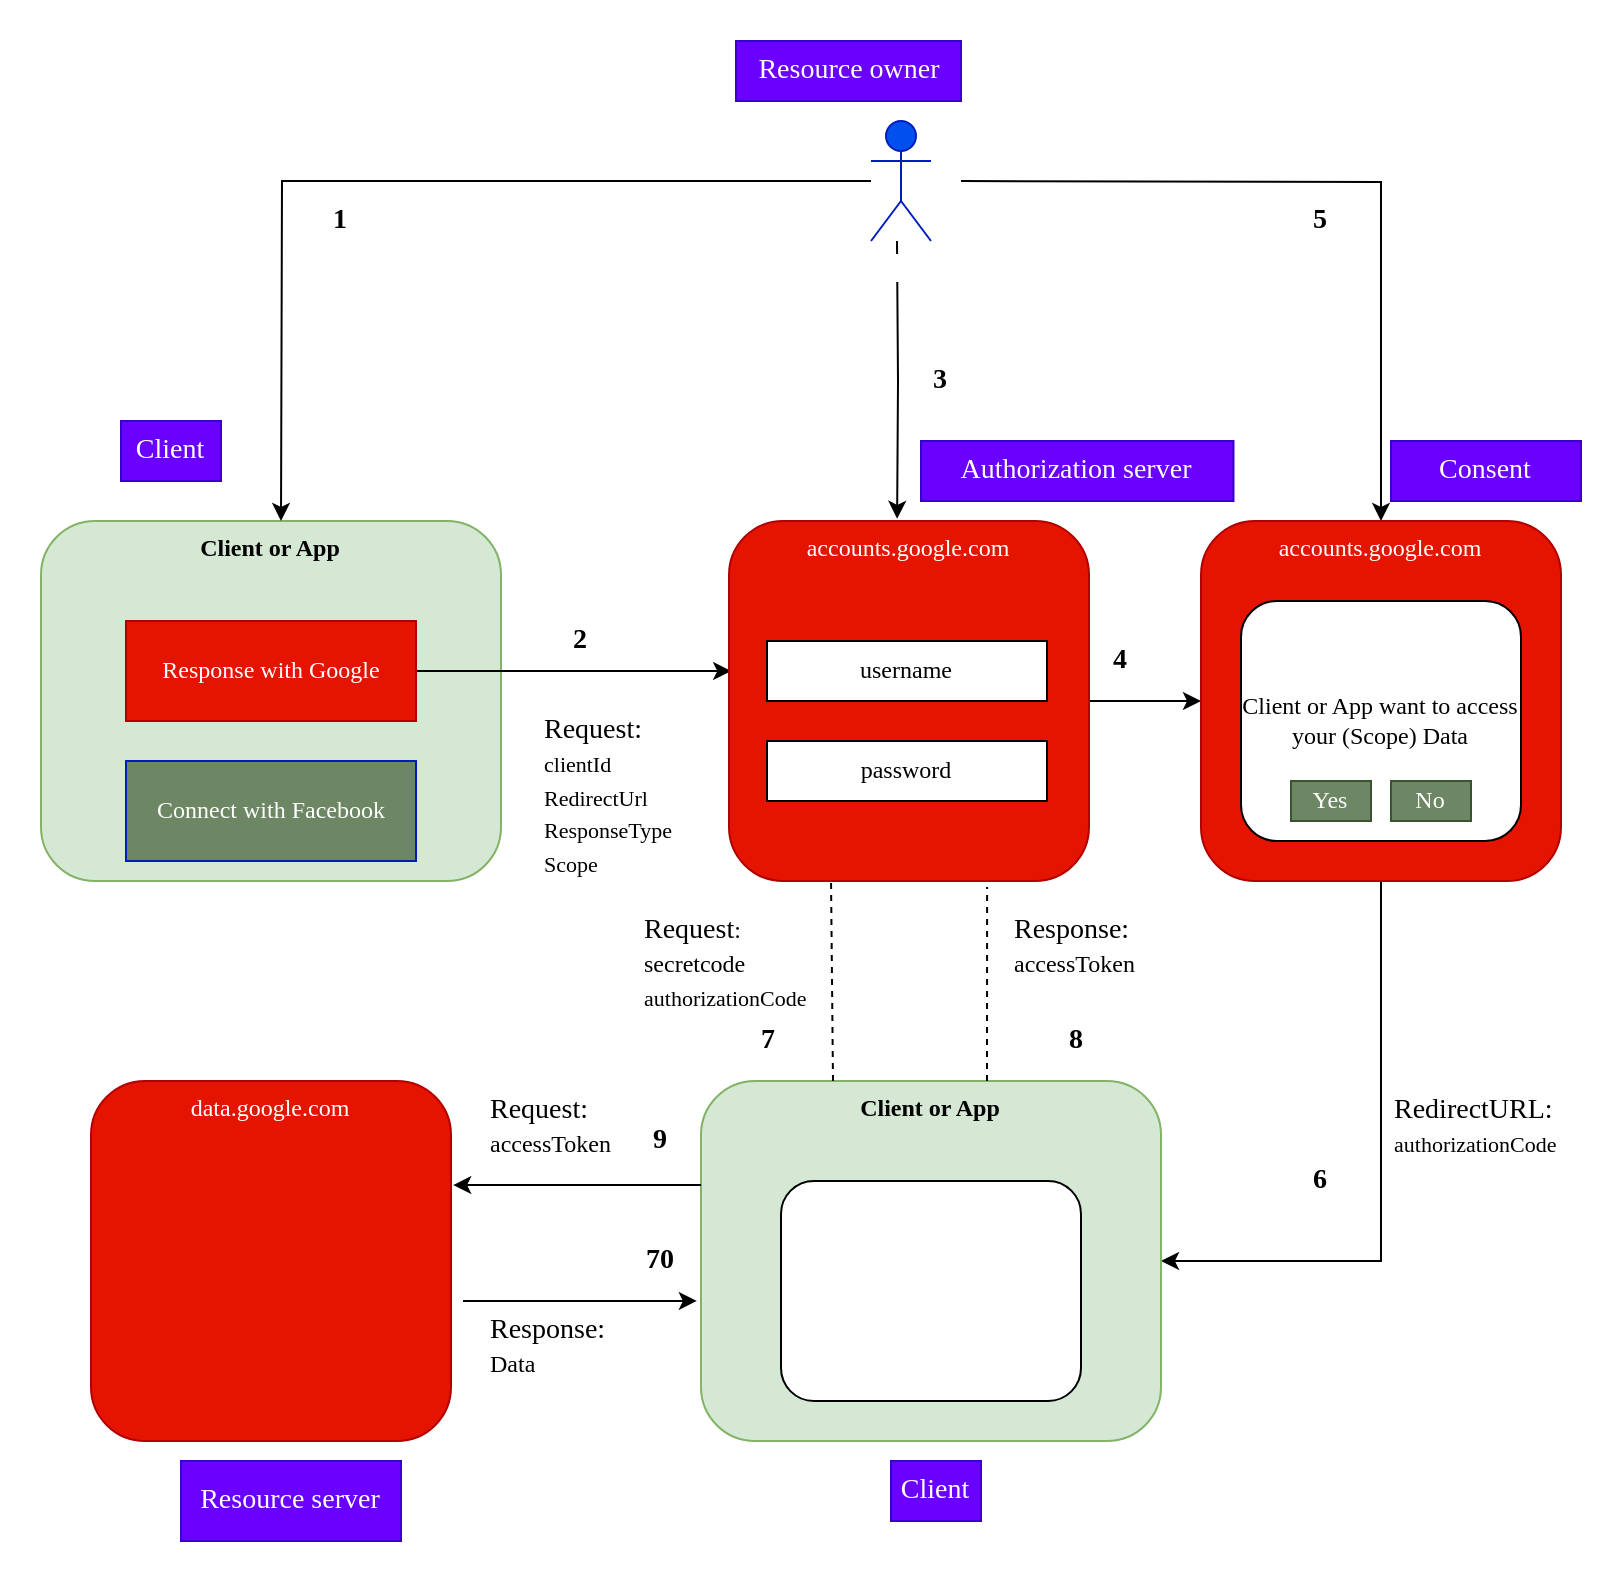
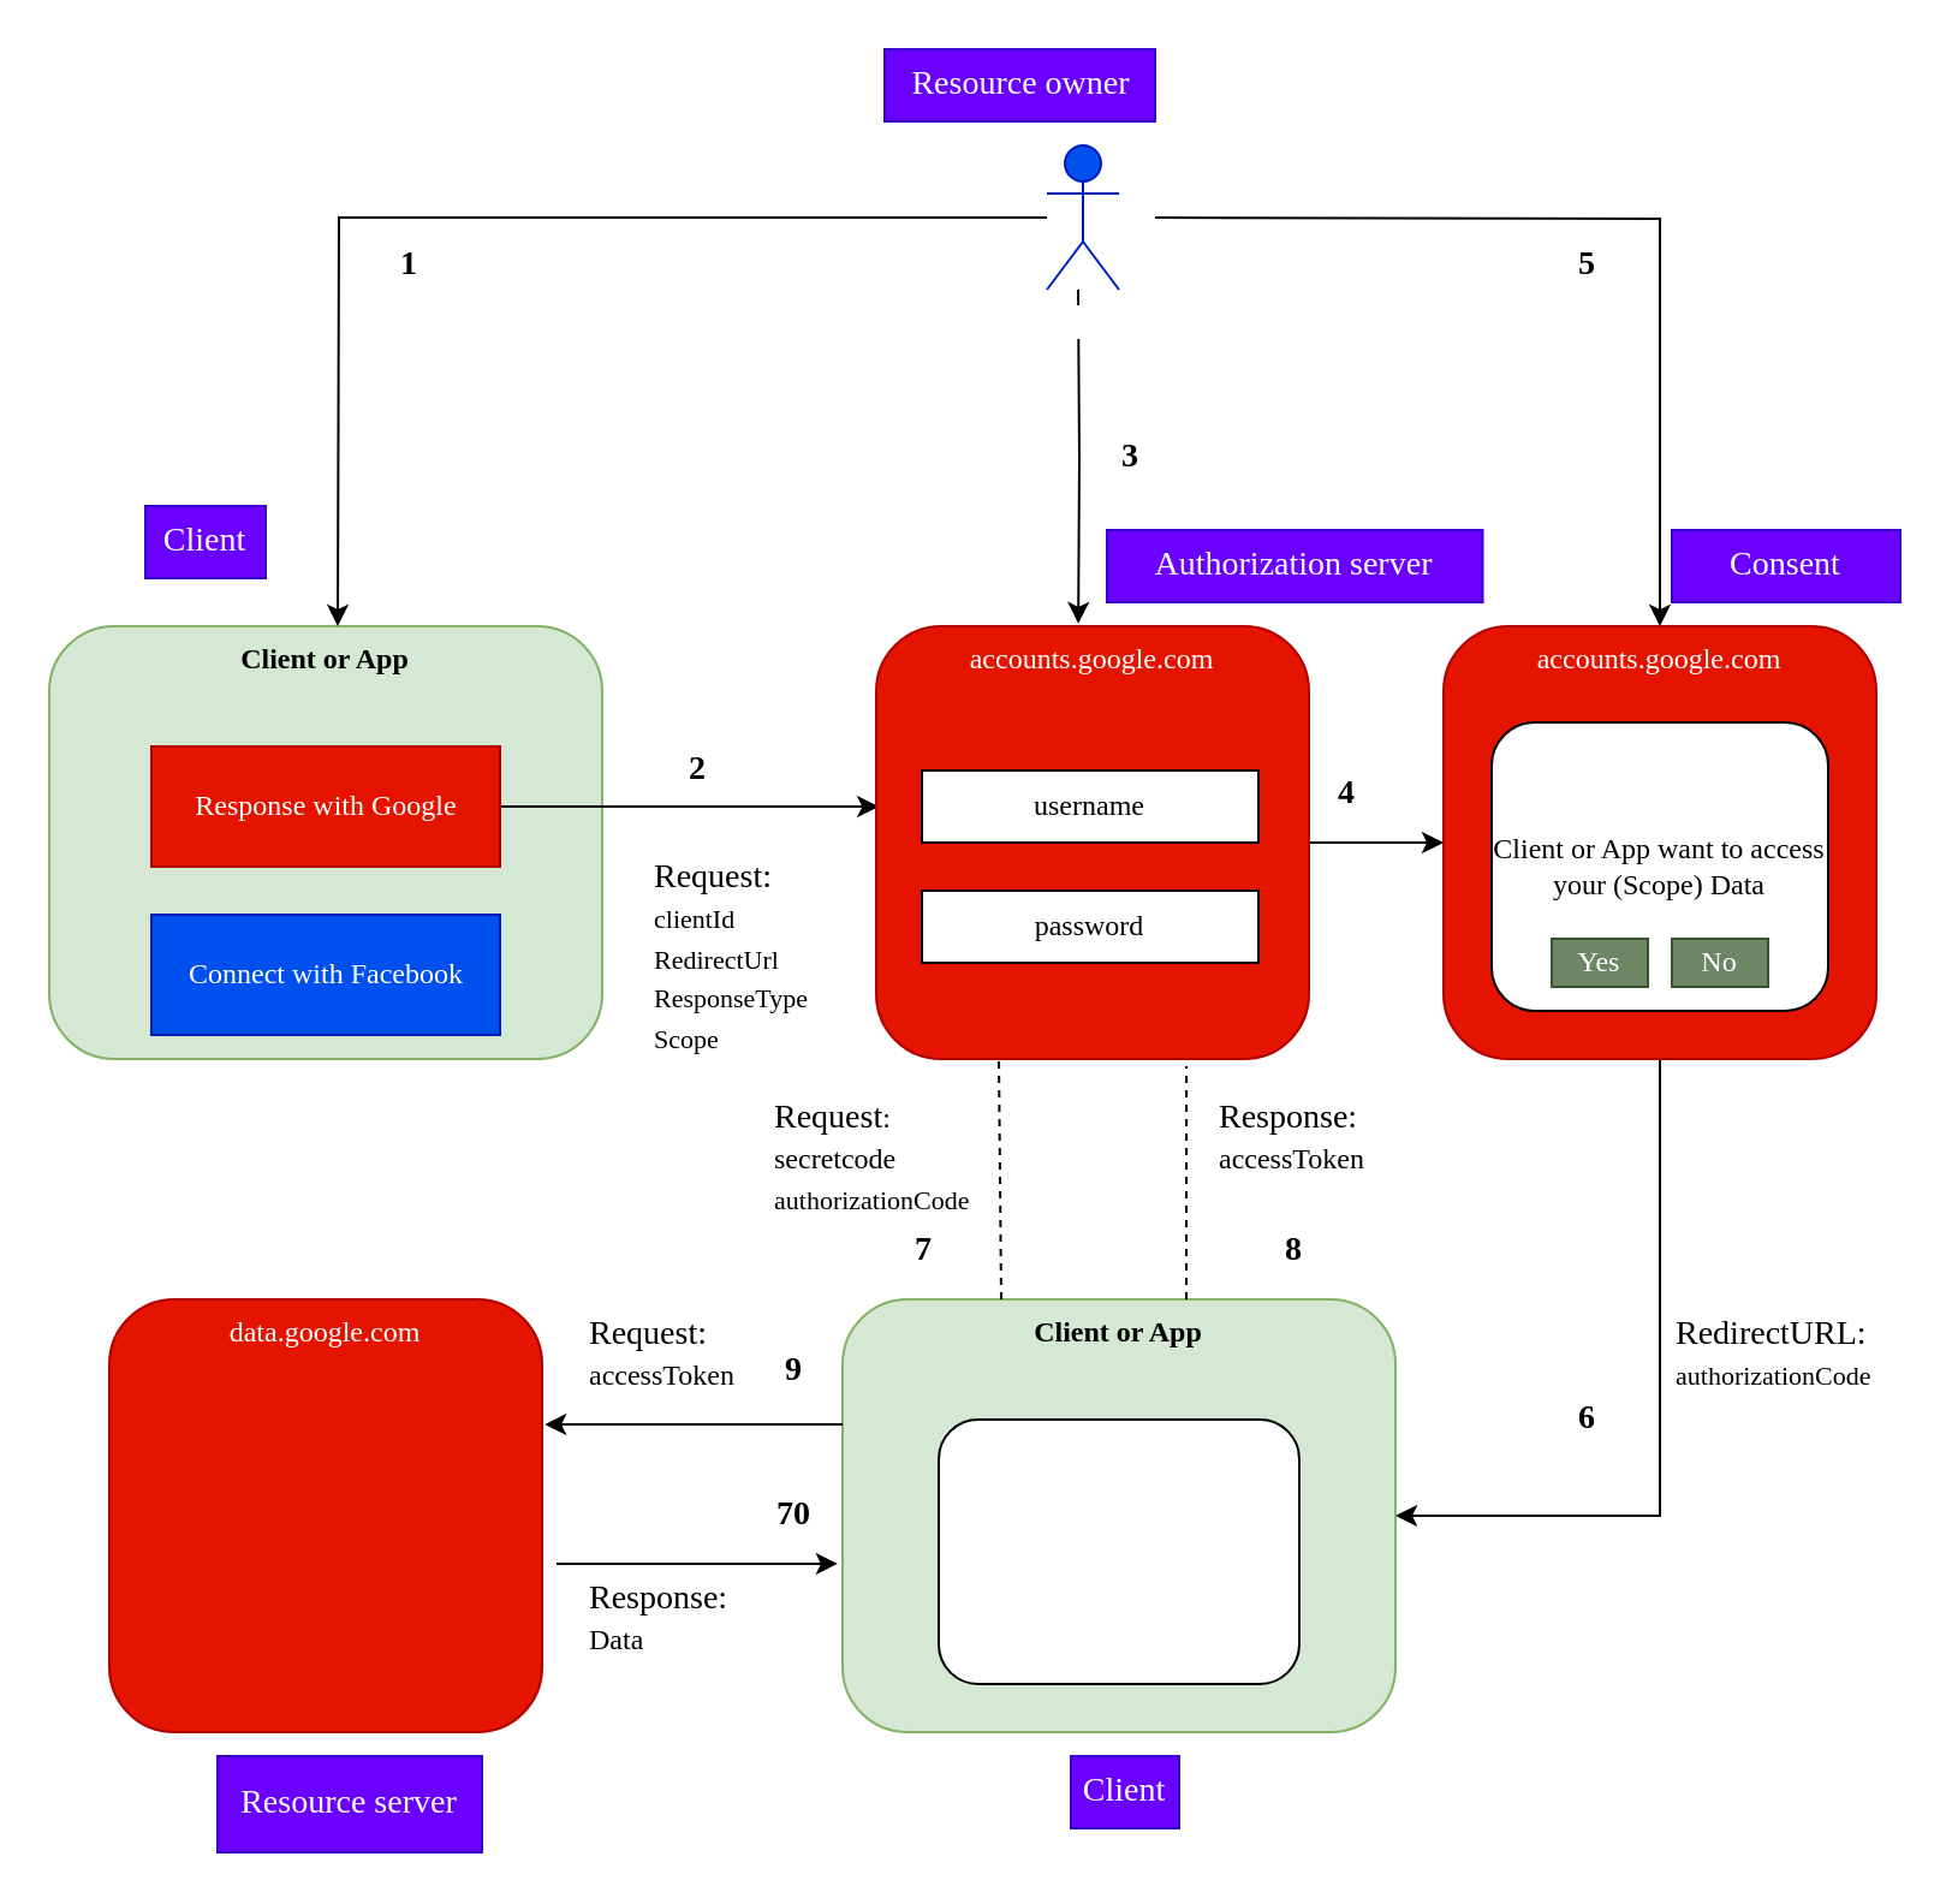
- <mxCell id="9" value="Connect with Facebook" style="rounded=0;whiteSpace=wrap;html=1;fontFamily=Comic Sans MS;fillColor=#6d8764;strokeColor=#001DBC;fontColor=#ffffff;" vertex="1" parent="1"><mxGeometry x="62.5" y="380" width="145" height="50" as="geometry" /></mxCell>
+ <mxCell id="9" value="Connect with Facebook" style="rounded=0;whiteSpace=wrap;html=1;fontFamily=Comic Sans MS;fillColor=#0050ef;strokeColor=#001DBC;fontColor=#ffffff;" vertex="1" parent="1"><mxGeometry x="62.5" y="380" width="145" height="50" as="geometry" /></mxCell>
